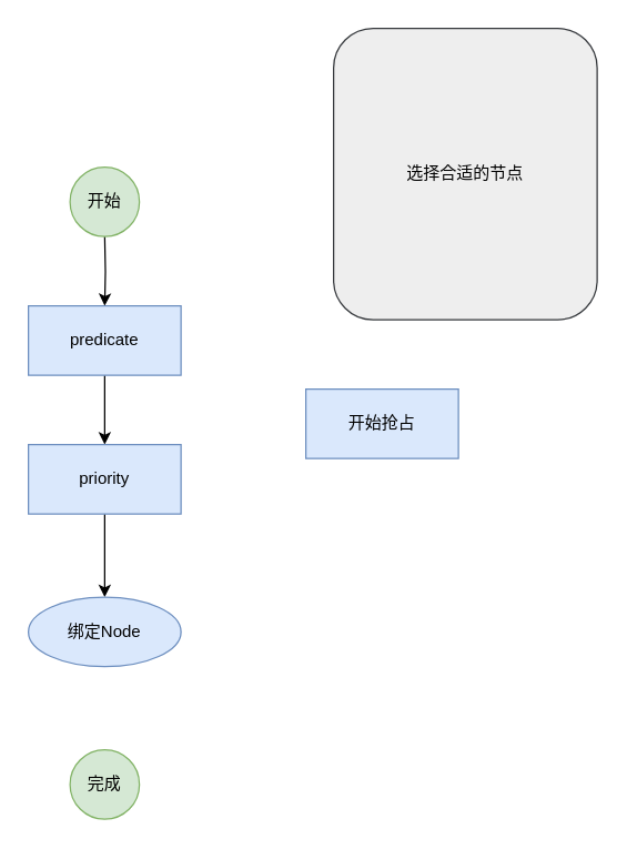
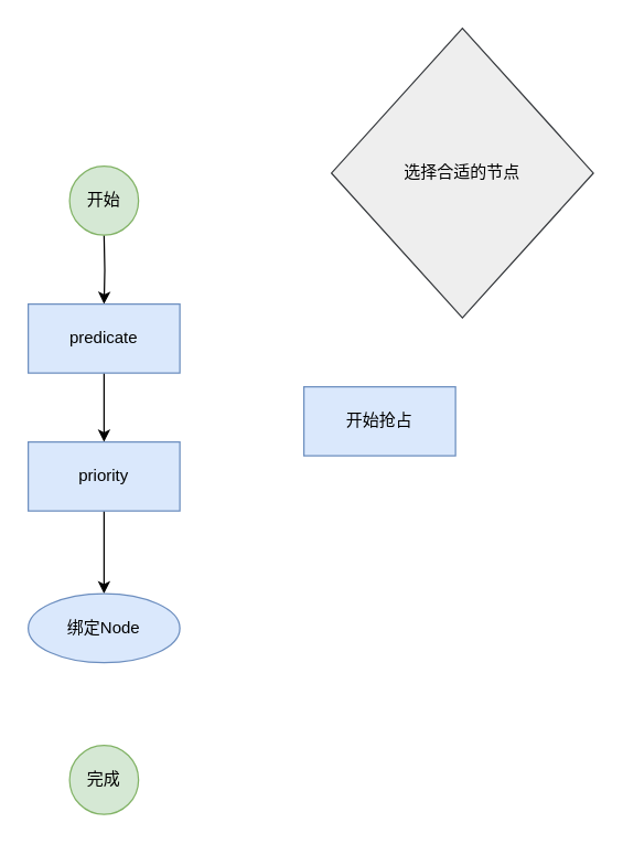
- <mxCell id="11" value="选择合适的节点" style="rounded=1;whiteSpace=wrap;html=1;fillColor=#eeeeee;strokeColor=#36393d;shadow=0;comic=0;glass=0;" vertex="1" parent="1"><mxGeometry x="240" y="20" width="190" height="210" as="geometry" /></mxCell>
+ <mxCell id="11" value="选择合适的节点" style="rhombus;whiteSpace=wrap;html=1;fillColor=#eeeeee;strokeColor=#36393d;shadow=0;comic=0;glass=0;" vertex="1" parent="1"><mxGeometry x="240" y="20" width="190" height="210" as="geometry" /></mxCell>
